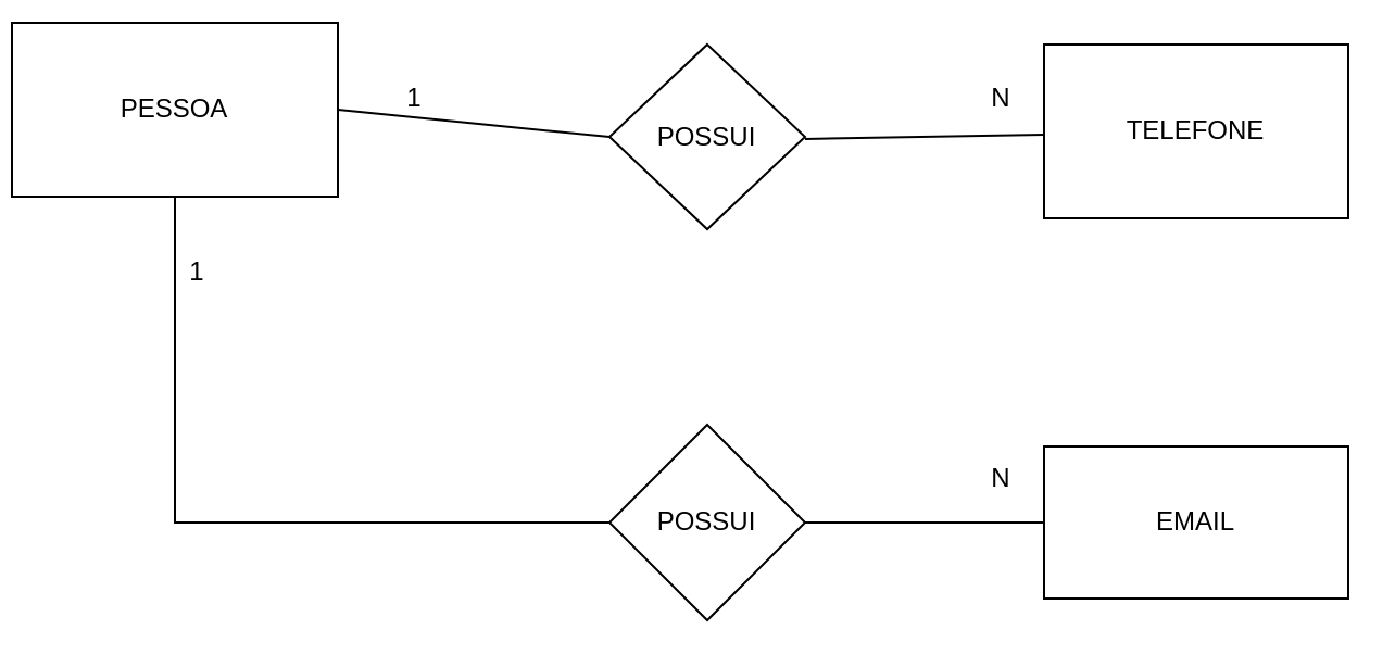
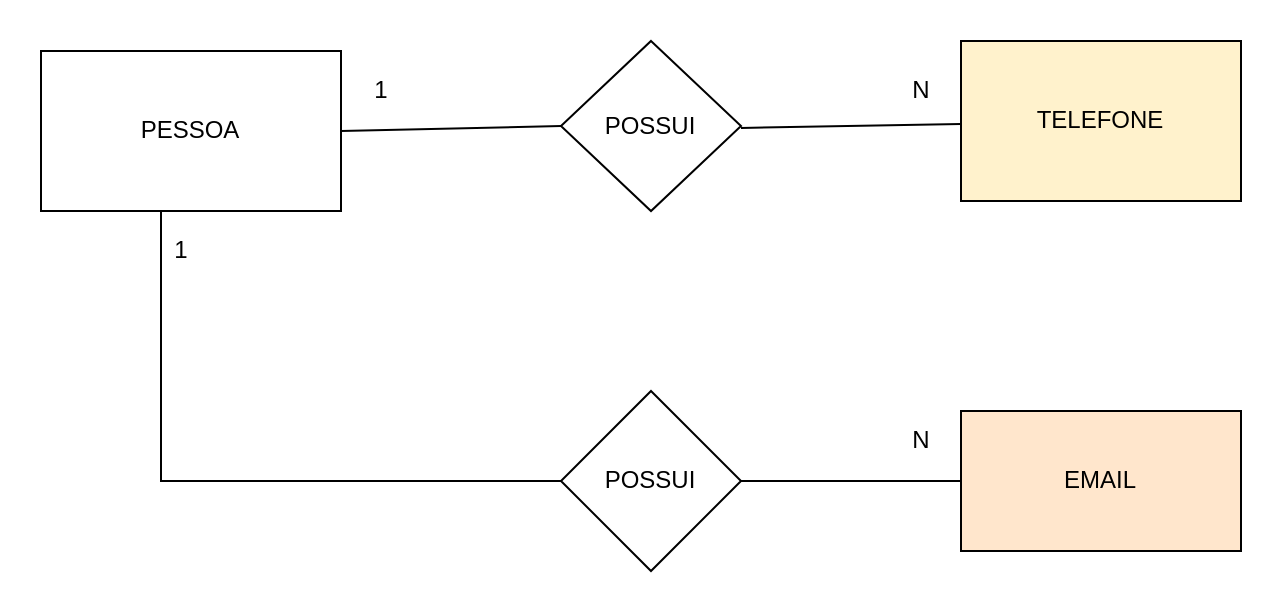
- <mxCell id="3" value="PESSOA" style="rounded=0;whiteSpace=wrap;html=1;" parent="1" vertex="1"><mxGeometry x="5" y="10" width="150" height="80" as="geometry" /></mxCell>
+ <mxCell id="3" value="PESSOA" style="rounded=0;whiteSpace=wrap;html=1;" parent="1" vertex="1"><mxGeometry x="20" y="25" width="150" height="80" as="geometry" /></mxCell>
- <mxCell id="4" value="TELEFONE" style="rounded=0;whiteSpace=wrap;html=1;" parent="1" vertex="1"><mxGeometry x="480" y="20" width="140" height="80" as="geometry" /></mxCell>
+ <mxCell id="4" value="TELEFONE" style="rounded=0;whiteSpace=wrap;html=1;fillColor=#fff2cc;" parent="1" vertex="1"><mxGeometry x="480" y="20" width="140" height="80" as="geometry" /></mxCell>
- <mxCell id="5" value="EMAIL" style="rounded=0;whiteSpace=wrap;html=1;" parent="1" vertex="1"><mxGeometry x="480" y="205" width="140" height="70" as="geometry" /></mxCell>
+ <mxCell id="5" value="EMAIL" style="rounded=0;whiteSpace=wrap;html=1;fillColor=#ffe6cc;" parent="1" vertex="1"><mxGeometry x="480" y="205" width="140" height="70" as="geometry" /></mxCell>
